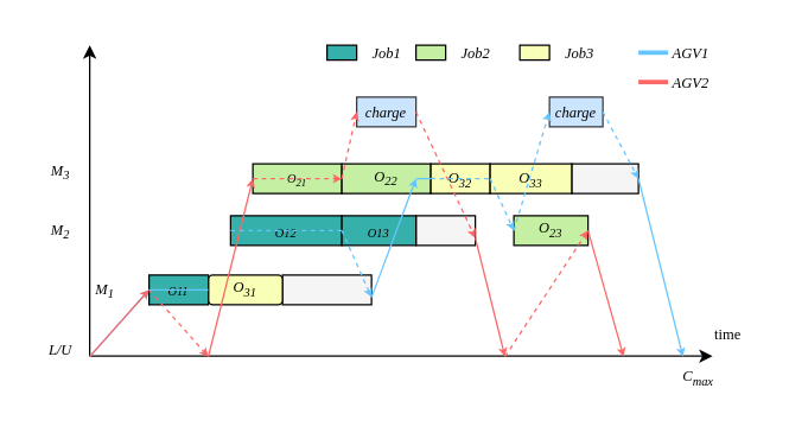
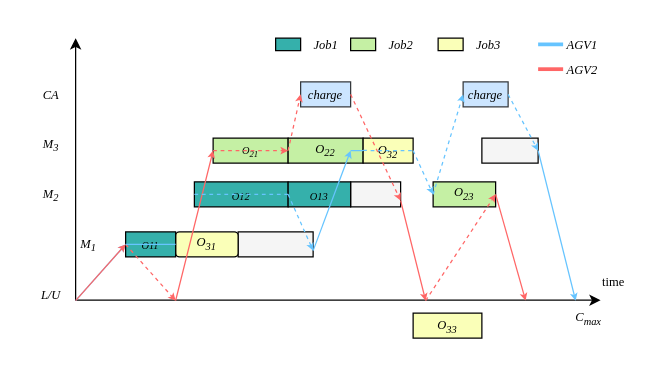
+ <mxCell id="10" value="&lt;font face=&quot;Times New Roman&quot;&gt;&lt;span style=&quot;font-size: 10px;&quot;&gt;&lt;i&gt;CA&lt;/i&gt;&lt;/span&gt;&lt;/font&gt;" style="text;html=1;align=center;verticalAlign=middle;resizable=0;points=[];autosize=1;strokeColor=none;fillColor=none;" parent="1" vertex="1"><mxGeometry x="20" y="60" width="40" height="30" as="geometry" /></mxCell>
- <mxCell id="37" value="&lt;font style=&quot;font-size: 10px;&quot;&gt;&lt;i&gt;O&lt;sub style=&quot;&quot;&gt;33&lt;/sub&gt;&lt;/i&gt;&lt;/font&gt;" style="rounded=0;whiteSpace=wrap;html=1;fontFamily=Times New Roman;fillColor=#FAFFB8;strokeColor=default;" parent="1" vertex="1"><mxGeometry x="330" y="110" width="55" height="20" as="geometry" /></mxCell>
+ <mxCell id="37" value="&lt;font style=&quot;font-size: 10px;&quot;&gt;&lt;i&gt;O&lt;sub style=&quot;&quot;&gt;33&lt;/sub&gt;&lt;/i&gt;&lt;/font&gt;" style="rounded=0;whiteSpace=wrap;html=1;fontFamily=Times New Roman;fillColor=#FAFFB8;strokeColor=default;" parent="1" vertex="1"><mxGeometry x="330" y="250" width="55" height="20" as="geometry" /></mxCell>
